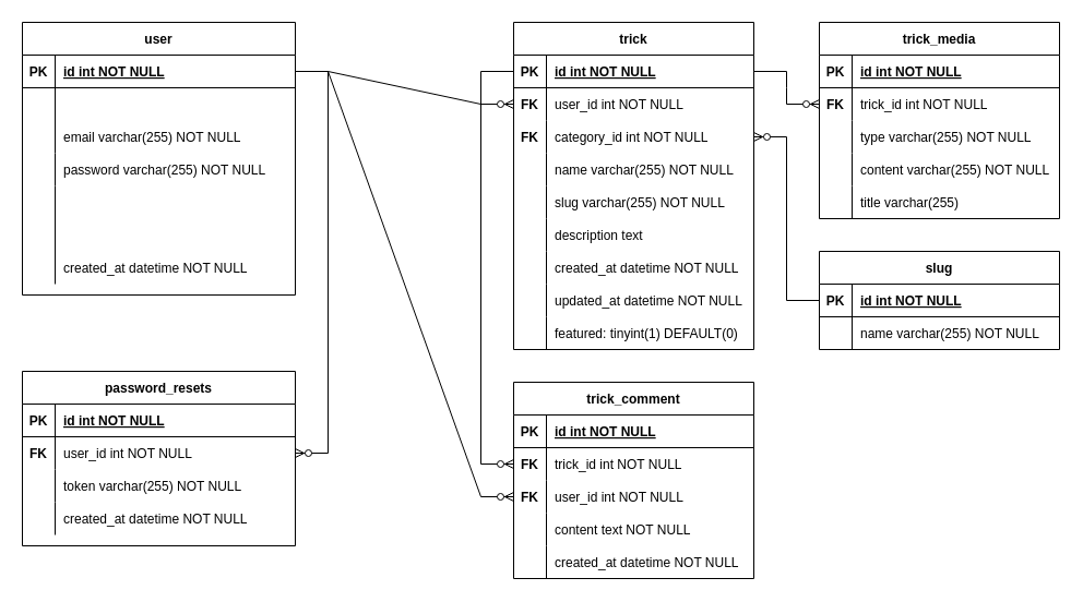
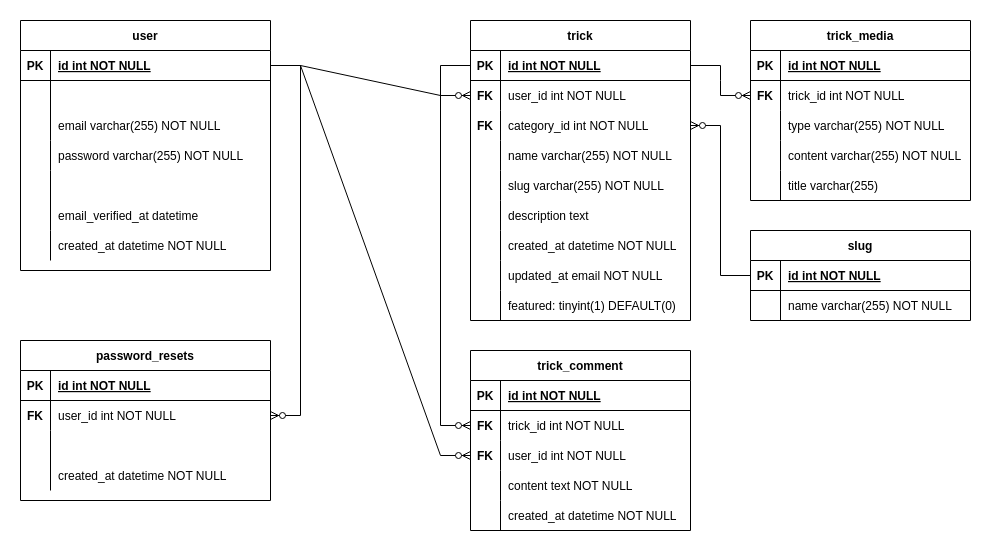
+ <mxCell id="18" value="email_verified_at datetime" style="shape=partialRectangle;overflow=hidden;connectable=0;fillColor=none;top=0;left=0;bottom=0;right=0;align=left;spacingLeft=6;" parent="16" vertex="1"><mxGeometry x="30" width="220" height="30" as="geometry"><mxRectangle width="220" height="30" as="alternateBounds" /></mxGeometry></mxCell>
- <mxCell id="60" value="updated_at datetime NOT NULL" style="shape=partialRectangle;connectable=0;fillColor=none;top=0;left=0;bottom=0;right=0;align=left;spacingLeft=6;overflow=hidden;" parent="58" vertex="1"><mxGeometry x="30" width="190" height="30" as="geometry"><mxRectangle width="190" height="30" as="alternateBounds" /></mxGeometry></mxCell>
+ <mxCell id="60" value="updated_at email NOT NULL" style="shape=partialRectangle;connectable=0;fillColor=none;top=0;left=0;bottom=0;right=0;align=left;spacingLeft=6;overflow=hidden;" parent="58" vertex="1"><mxGeometry x="30" width="190" height="30" as="geometry"><mxRectangle width="190" height="30" as="alternateBounds" /></mxGeometry></mxCell>
- <mxCell id="31" value="token varchar(255) NOT NULL" style="shape=partialRectangle;overflow=hidden;connectable=0;fillColor=none;top=0;left=0;bottom=0;right=0;align=left;spacingLeft=6;" parent="29" vertex="1"><mxGeometry x="30" width="220" height="30" as="geometry"><mxRectangle width="220" height="30" as="alternateBounds" /></mxGeometry></mxCell>
